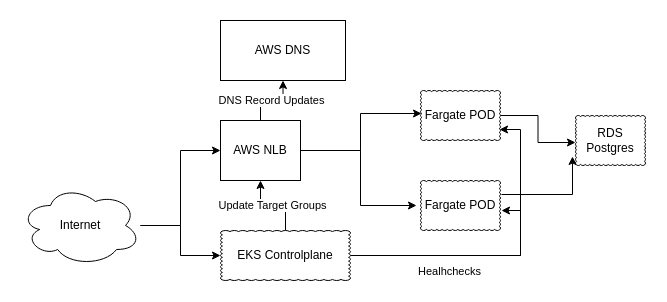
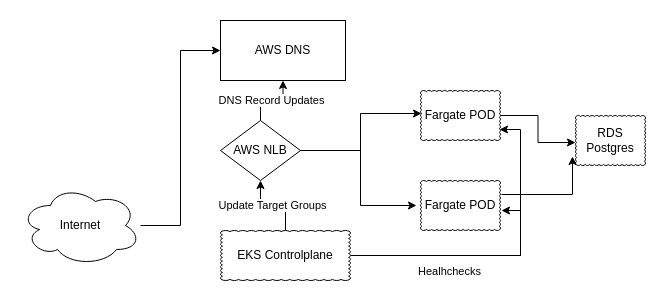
- <mxCell id="7" style="edgeStyle=orthogonalEdgeStyle;rounded=0;orthogonalLoop=1;jettySize=auto;html=1;entryX=0;entryY=0.5;entryDx=0;entryDy=0;" edge="1" parent="1" source="8" target="5"><mxGeometry relative="1" as="geometry" /></mxCell>
- <mxCell id="5" value="AWS NLB" style="rounded=0;whiteSpace=wrap;html=1;" vertex="1" parent="1"><mxGeometry x="220" y="120" width="80" height="60" as="geometry" /></mxCell>
+ <mxCell id="5" value="AWS NLB" style="rhombus;whiteSpace=wrap;html=1;" vertex="1" parent="1"><mxGeometry x="220" y="120" width="80" height="60" as="geometry" /></mxCell>
- <mxCell id="6" style="edgeStyle=orthogonalEdgeStyle;rounded=0;orthogonalLoop=1;jettySize=auto;html=1;" edge="1" parent="1" source="8" target="18"><mxGeometry relative="1" as="geometry" /></mxCell>
+ <mxCell id="6" style="edgeStyle=orthogonalEdgeStyle;rounded=0;orthogonalLoop=1;jettySize=auto;html=1;entryX=0;entryY=0.5;entryDx=0;entryDy=0;" edge="1" parent="1" source="8" target="19"><mxGeometry relative="1" as="geometry" /></mxCell>
